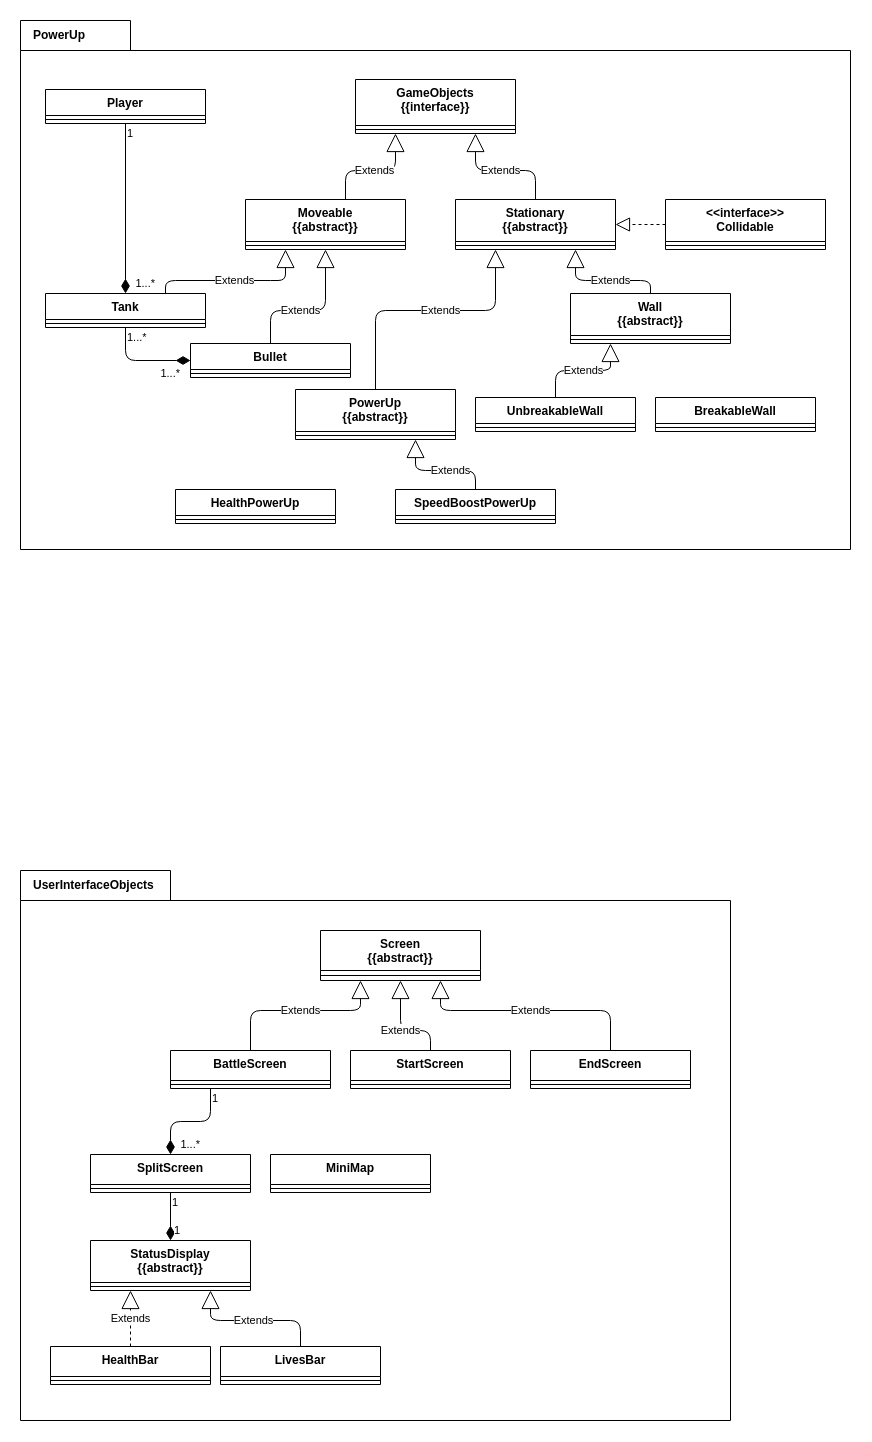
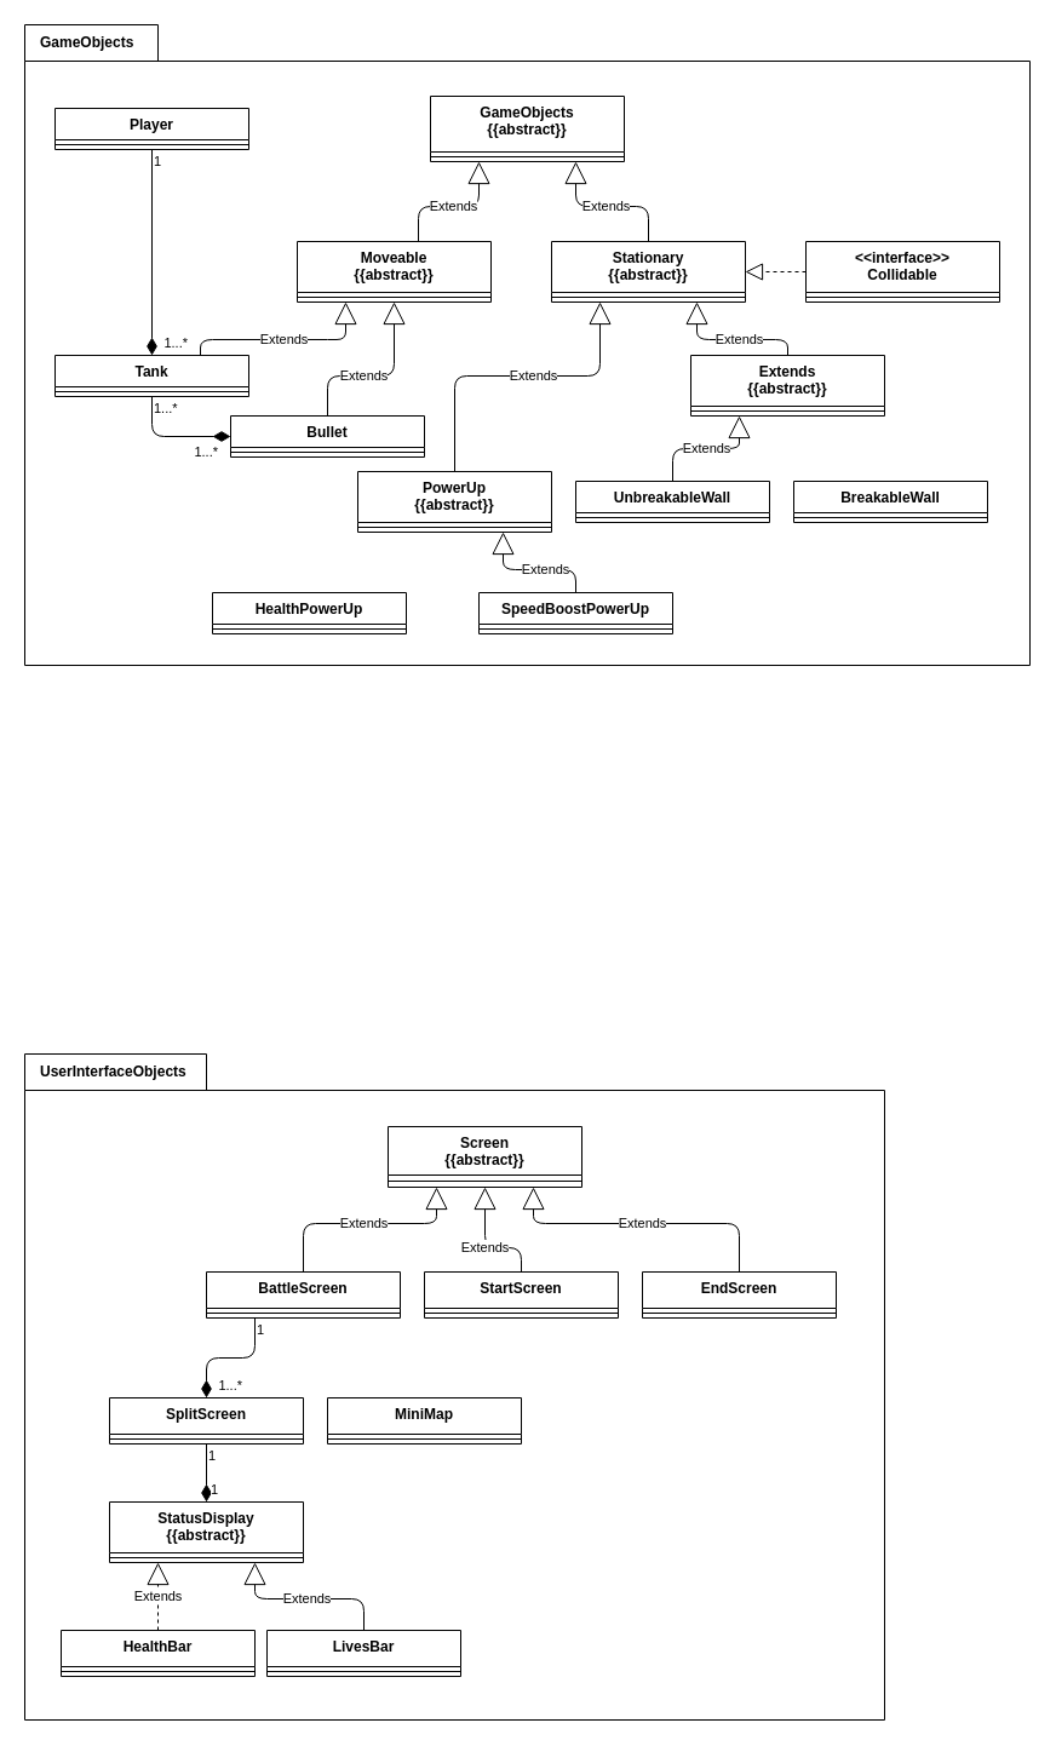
- <mxCell id="2" value="PowerUp" style="shape=folder;fontStyle=1;spacingTop=1;tabWidth=110;tabHeight=30;tabPosition=left;html=1;align=left;verticalAlign=top;labelPosition=center;verticalLabelPosition=middle;spacing=2;spacingLeft=11;" parent="1" vertex="1"><mxGeometry x="20" y="20" width="830" height="529" as="geometry" /></mxCell>
+ <mxCell id="2" value="GameObjects" style="shape=folder;fontStyle=1;spacingTop=1;tabWidth=110;tabHeight=30;tabPosition=left;html=1;align=left;verticalAlign=top;labelPosition=center;verticalLabelPosition=middle;spacing=2;spacingLeft=11;" parent="1" vertex="1"><mxGeometry x="20" y="20" width="830" height="529" as="geometry" /></mxCell>
- <mxCell id="14" value="GameObjects&#10;{{interface}}" style="swimlane;fontStyle=1;align=center;verticalAlign=top;childLayout=stackLayout;horizontal=1;startSize=46;horizontalStack=0;resizeParent=1;resizeParentMax=0;resizeLast=0;collapsible=1;marginBottom=0;" parent="1" vertex="1"><mxGeometry x="355" y="79" width="160" height="54" as="geometry"><mxRectangle x="530" y="80" width="110" height="30" as="alternateBounds" /></mxGeometry></mxCell>
+ <mxCell id="14" value="GameObjects&#10;{{abstract}}" style="swimlane;fontStyle=1;align=center;verticalAlign=top;childLayout=stackLayout;horizontal=1;startSize=46;horizontalStack=0;resizeParent=1;resizeParentMax=0;resizeLast=0;collapsible=1;marginBottom=0;" parent="1" vertex="1"><mxGeometry x="355" y="79" width="160" height="54" as="geometry"><mxRectangle x="530" y="80" width="110" height="30" as="alternateBounds" /></mxGeometry></mxCell>
- <mxCell id="39" value="Wall&#10;{{abstract}}" style="swimlane;fontStyle=1;align=center;verticalAlign=top;childLayout=stackLayout;horizontal=1;startSize=42;horizontalStack=0;resizeParent=1;resizeParentMax=0;resizeLast=0;collapsible=1;marginBottom=0;" parent="1" vertex="1"><mxGeometry x="570" y="293" width="160" height="50" as="geometry" /></mxCell>
+ <mxCell id="39" value="Extends&#10;{{abstract}}" style="swimlane;fontStyle=1;align=center;verticalAlign=top;childLayout=stackLayout;horizontal=1;startSize=42;horizontalStack=0;resizeParent=1;resizeParentMax=0;resizeLast=0;collapsible=1;marginBottom=0;" parent="1" vertex="1"><mxGeometry x="570" y="293" width="160" height="50" as="geometry" /></mxCell>
